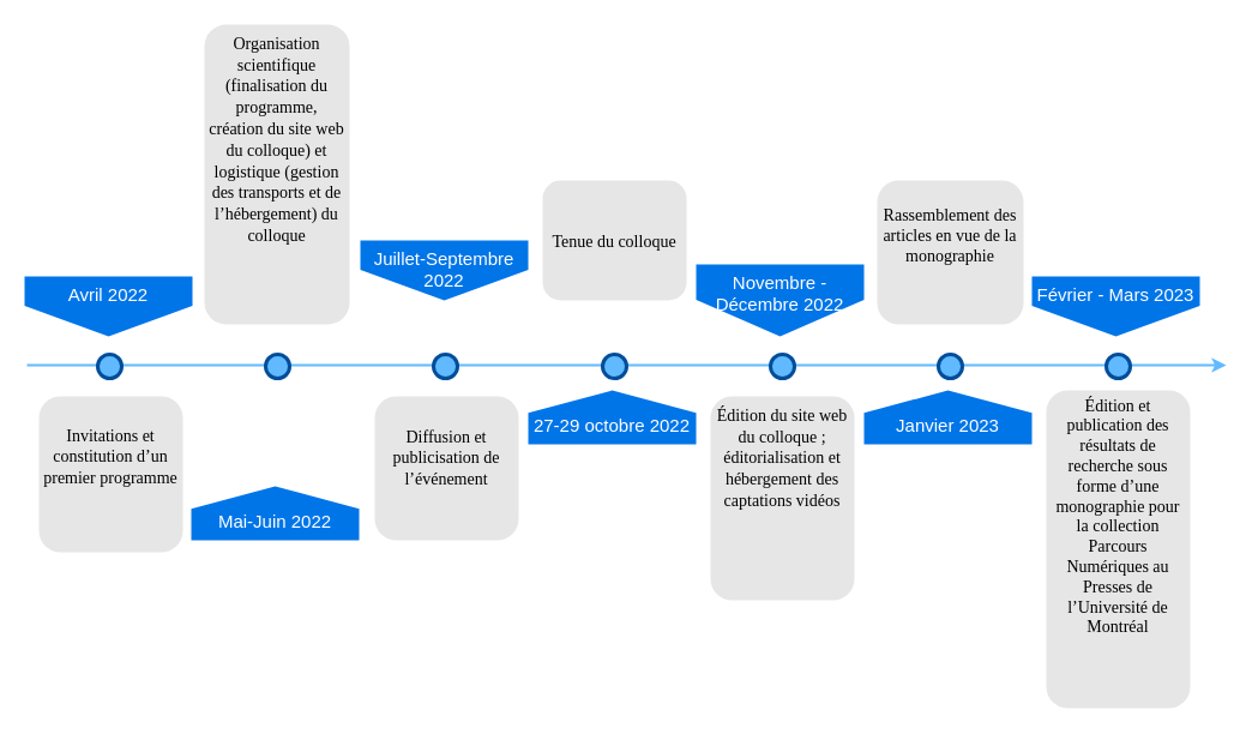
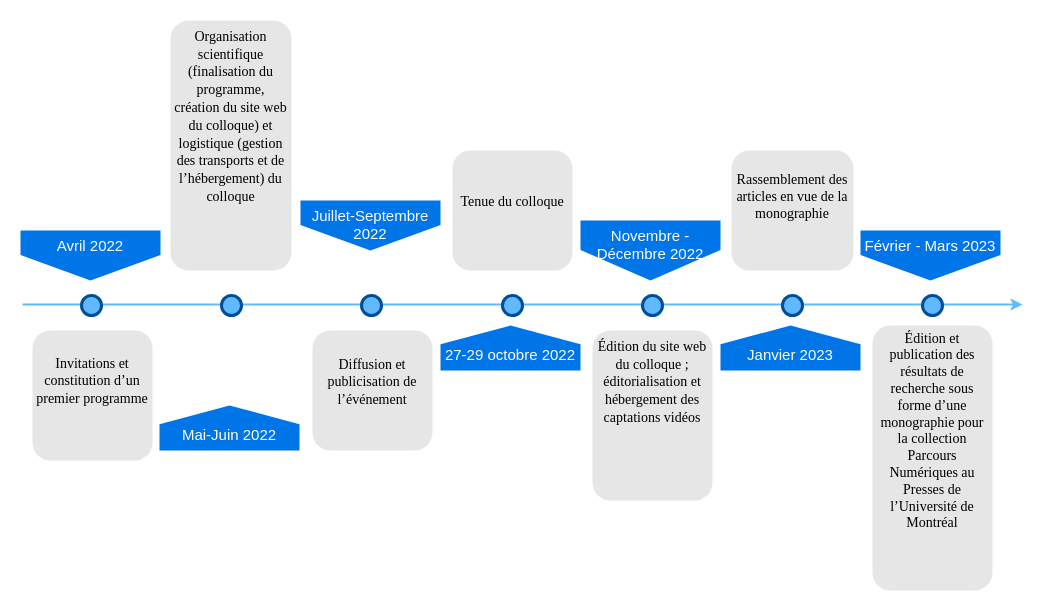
- <mxCell id="14" value="&lt;div style=&quot;font-size: 14px&quot;&gt;&lt;font style=&quot;font-size: 14px&quot; face=&quot;Verdana&quot;&gt;&lt;br&gt;&lt;/font&gt;&lt;/div&gt;&lt;div style=&quot;font-size: 14px&quot;&gt;&lt;font style=&quot;font-size: 14px&quot; face=&quot;Verdana&quot;&gt;&lt;br&gt;&lt;/font&gt;&lt;/div&gt;&lt;div style=&quot;font-size: 14px&quot;&gt;&lt;font style=&quot;font-size: 14px&quot; face=&quot;Verdana&quot;&gt;&lt;br&gt;&lt;/font&gt;&lt;/div&gt;&lt;div style=&quot;font-size: 14px&quot;&gt;&lt;font style=&quot;font-size: 14px&quot; face=&quot;Verdana&quot;&gt;Tenue du colloque&lt;/font&gt;&lt;/div&gt;" style="text;html=1;spacing=5;spacingTop=-20;whiteSpace=wrap;overflow=hidden;strokeColor=none;strokeWidth=3;fillColor=#E6E6E6;fontSize=13;fontColor=#000000;align=center;rounded=1;" parent="1" vertex="1"><mxGeometry x="452" y="150" width="120" height="100" as="geometry" /></mxCell>
+ <mxCell id="14" value="&lt;div style=&quot;font-size: 14px&quot;&gt;&lt;font style=&quot;font-size: 14px&quot; face=&quot;Verdana&quot;&gt;&lt;br&gt;&lt;/font&gt;&lt;/div&gt;&lt;div style=&quot;font-size: 14px&quot;&gt;&lt;font style=&quot;font-size: 14px&quot; face=&quot;Verdana&quot;&gt;&lt;br&gt;&lt;/font&gt;&lt;/div&gt;&lt;div style=&quot;font-size: 14px&quot;&gt;&lt;font style=&quot;font-size: 14px&quot; face=&quot;Verdana&quot;&gt;&lt;br&gt;&lt;/font&gt;&lt;/div&gt;&lt;div style=&quot;font-size: 14px&quot;&gt;&lt;font style=&quot;font-size: 14px&quot; face=&quot;Verdana&quot;&gt;Tenue du colloque&lt;/font&gt;&lt;/div&gt;" style="text;html=1;spacing=5;spacingTop=-20;whiteSpace=wrap;overflow=hidden;strokeColor=none;strokeWidth=3;fillColor=#E6E6E6;fontSize=13;fontColor=#000000;align=center;rounded=1;" parent="1" vertex="1"><mxGeometry x="452" y="150" width="120" height="120" as="geometry" /></mxCell>
